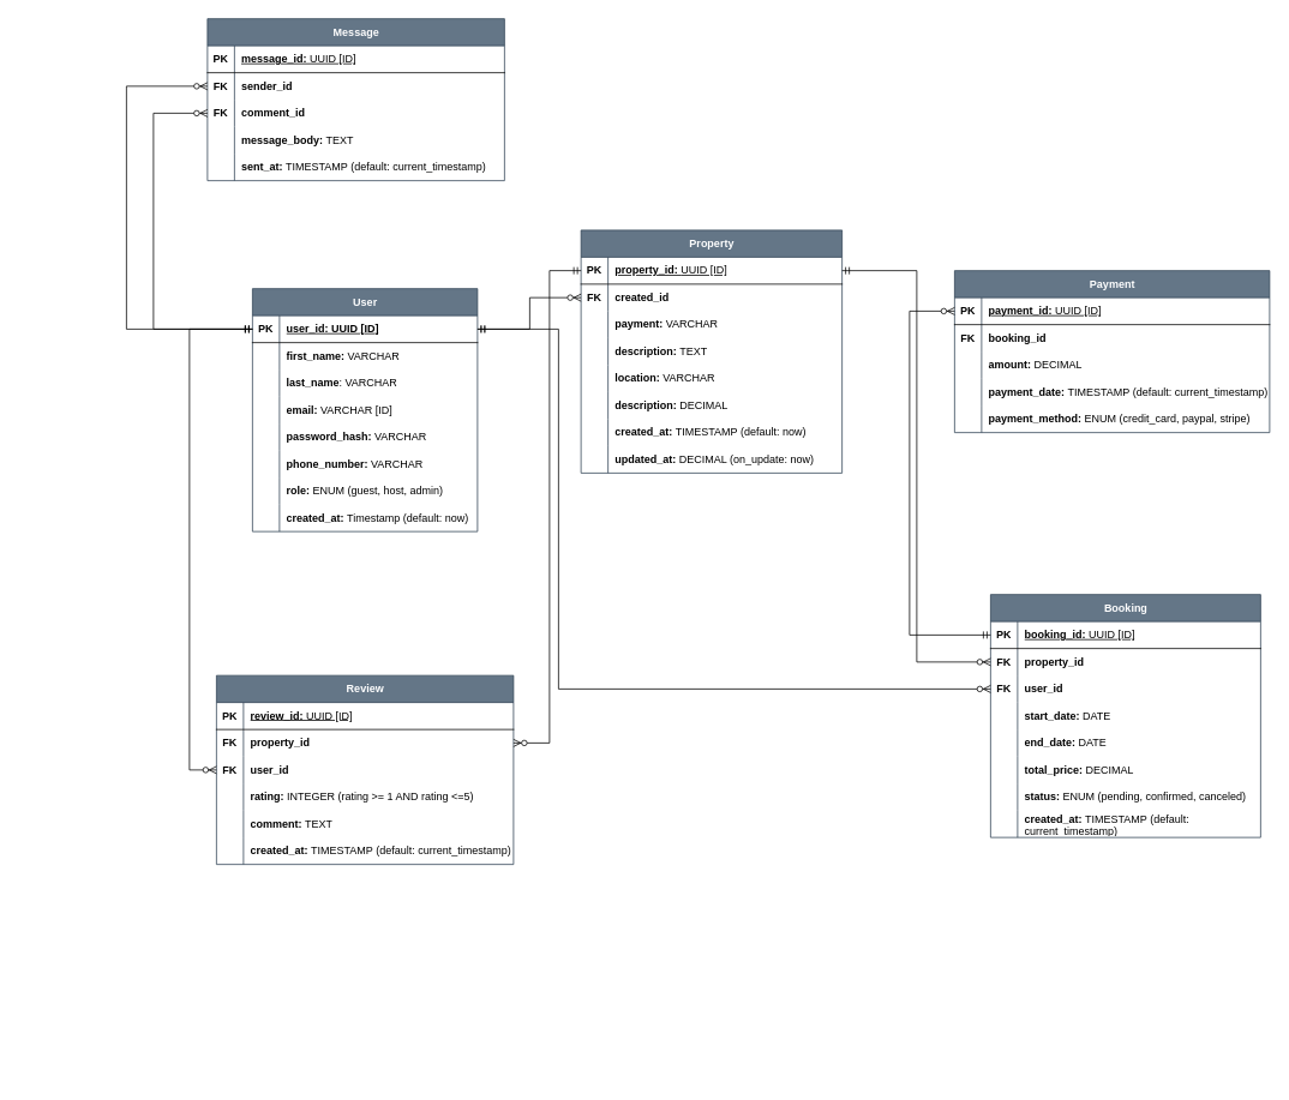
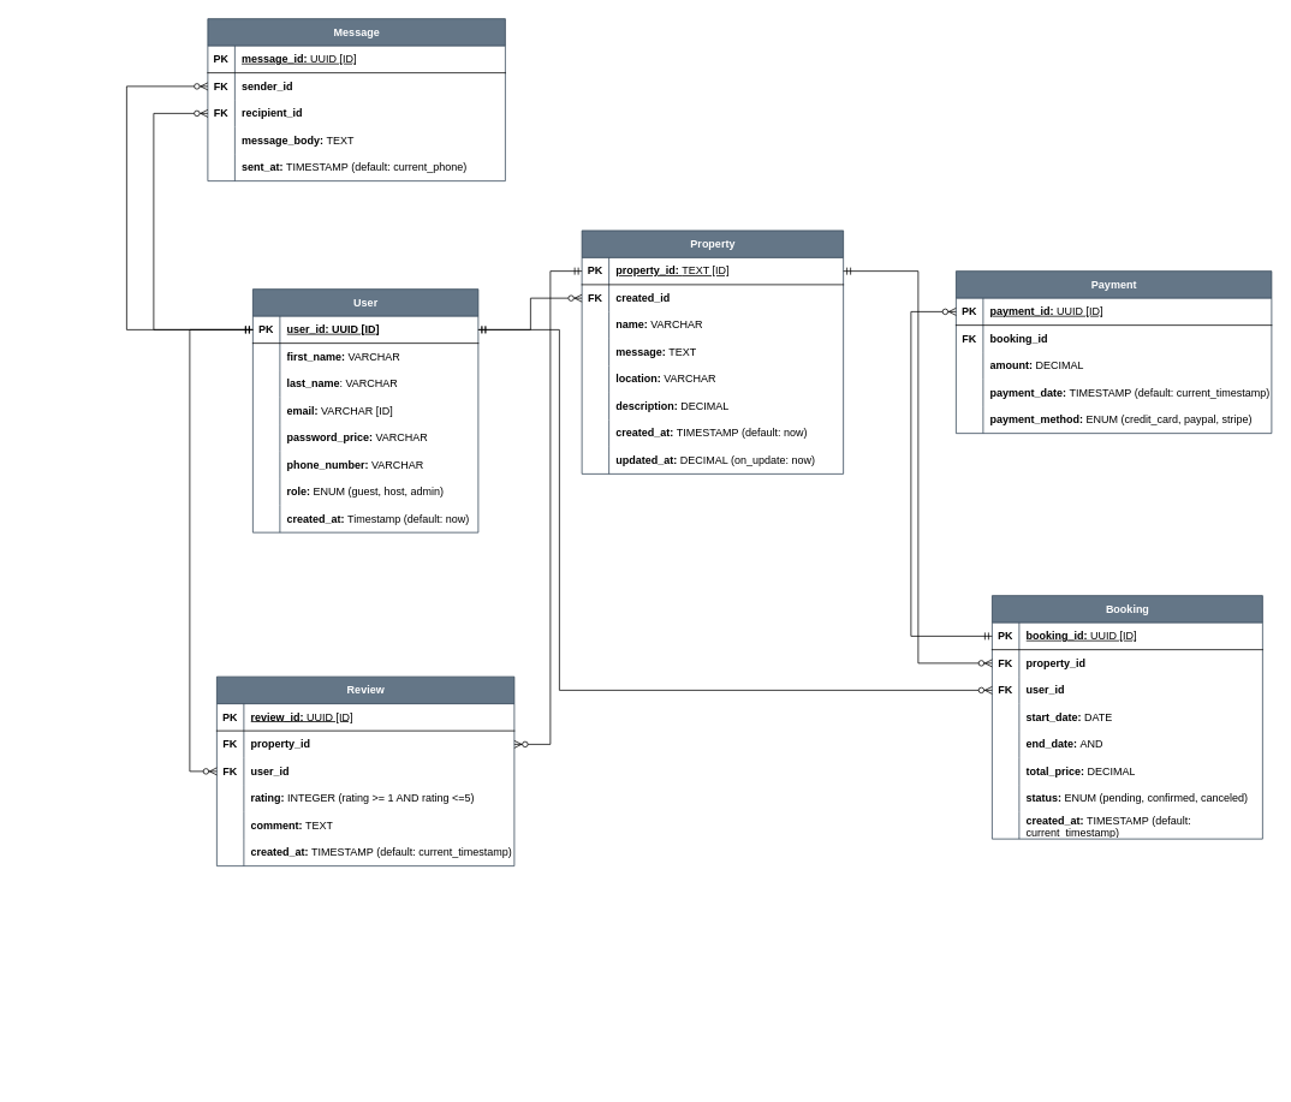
- <mxCell id="127" value="comment_id" style="shape=partialRectangle;connectable=0;fillColor=none;top=0;left=0;bottom=0;right=0;align=left;spacingLeft=6;overflow=hidden;whiteSpace=wrap;html=1;fontStyle=1" vertex="1" parent="125"><mxGeometry x="30" width="300" height="30" as="geometry"><mxRectangle width="300" height="30" as="alternateBounds" /></mxGeometry></mxCell>
+ <mxCell id="127" value="recipient_id" style="shape=partialRectangle;connectable=0;fillColor=none;top=0;left=0;bottom=0;right=0;align=left;spacingLeft=6;overflow=hidden;whiteSpace=wrap;html=1;fontStyle=1" vertex="1" parent="125"><mxGeometry x="30" width="300" height="30" as="geometry"><mxRectangle width="300" height="30" as="alternateBounds" /></mxGeometry></mxCell>
- <mxCell id="133" value="&lt;b&gt;sent_at: &lt;/b&gt;TIMESTAMP (default: current_timestamp)" style="shape=partialRectangle;connectable=0;fillColor=none;top=0;left=0;bottom=0;right=0;align=left;spacingLeft=6;overflow=hidden;whiteSpace=wrap;html=1;" vertex="1" parent="131"><mxGeometry x="30" width="300" height="30" as="geometry"><mxRectangle width="300" height="30" as="alternateBounds" /></mxGeometry></mxCell>
+ <mxCell id="133" value="&lt;b&gt;sent_at: &lt;/b&gt;TIMESTAMP (default: current_phone)" style="shape=partialRectangle;connectable=0;fillColor=none;top=0;left=0;bottom=0;right=0;align=left;spacingLeft=6;overflow=hidden;whiteSpace=wrap;html=1;" vertex="1" parent="131"><mxGeometry x="30" width="300" height="30" as="geometry"><mxRectangle width="300" height="30" as="alternateBounds" /></mxGeometry></mxCell>
- <mxCell id="30" value="property_id: &lt;span style=&quot;font-weight: normal;&quot;&gt;UUID [ID]&lt;/span&gt;" style="shape=partialRectangle;connectable=0;fillColor=none;top=0;left=0;bottom=0;right=0;align=left;spacingLeft=6;fontStyle=5;overflow=hidden;whiteSpace=wrap;html=1;" vertex="1" parent="28"><mxGeometry x="30" width="260" height="30" as="geometry"><mxRectangle width="260" height="30" as="alternateBounds" /></mxGeometry></mxCell>
+ <mxCell id="30" value="property_id: &lt;span style=&quot;font-weight: normal;&quot;&gt;TEXT [ID]&lt;/span&gt;" style="shape=partialRectangle;connectable=0;fillColor=none;top=0;left=0;bottom=0;right=0;align=left;spacingLeft=6;fontStyle=5;overflow=hidden;whiteSpace=wrap;html=1;" vertex="1" parent="28"><mxGeometry x="30" width="260" height="30" as="geometry"><mxRectangle width="260" height="30" as="alternateBounds" /></mxGeometry></mxCell>
- <mxCell id="36" value="&lt;b&gt;payment: &lt;/b&gt;VARCHAR" style="shape=partialRectangle;connectable=0;fillColor=none;top=0;left=0;bottom=0;right=0;align=left;spacingLeft=6;overflow=hidden;whiteSpace=wrap;html=1;" vertex="1" parent="34"><mxGeometry x="30" width="260" height="30" as="geometry"><mxRectangle width="260" height="30" as="alternateBounds" /></mxGeometry></mxCell>
+ <mxCell id="36" value="&lt;b&gt;name: &lt;/b&gt;VARCHAR" style="shape=partialRectangle;connectable=0;fillColor=none;top=0;left=0;bottom=0;right=0;align=left;spacingLeft=6;overflow=hidden;whiteSpace=wrap;html=1;" vertex="1" parent="34"><mxGeometry x="30" width="260" height="30" as="geometry"><mxRectangle width="260" height="30" as="alternateBounds" /></mxGeometry></mxCell>
- <mxCell id="39" value="&lt;b&gt;description: &lt;/b&gt;TEXT" style="shape=partialRectangle;connectable=0;fillColor=none;top=0;left=0;bottom=0;right=0;align=left;spacingLeft=6;overflow=hidden;whiteSpace=wrap;html=1;" vertex="1" parent="37"><mxGeometry x="30" width="260" height="30" as="geometry"><mxRectangle width="260" height="30" as="alternateBounds" /></mxGeometry></mxCell>
+ <mxCell id="39" value="&lt;b&gt;message: &lt;/b&gt;TEXT" style="shape=partialRectangle;connectable=0;fillColor=none;top=0;left=0;bottom=0;right=0;align=left;spacingLeft=6;overflow=hidden;whiteSpace=wrap;html=1;" vertex="1" parent="37"><mxGeometry x="30" width="260" height="30" as="geometry"><mxRectangle width="260" height="30" as="alternateBounds" /></mxGeometry></mxCell>
- <mxCell id="17" value="password_hash: &lt;span style=&quot;font-weight: normal;&quot;&gt;VARCHAR&lt;/span&gt;" style="shape=partialRectangle;connectable=0;fillColor=none;top=0;left=0;bottom=0;right=0;align=left;spacingLeft=6;overflow=hidden;whiteSpace=wrap;html=1;fontStyle=1" vertex="1" parent="15"><mxGeometry x="30" width="220" height="30" as="geometry"><mxRectangle width="220" height="30" as="alternateBounds" /></mxGeometry></mxCell>
+ <mxCell id="17" value="password_price: &lt;span style=&quot;font-weight: normal;&quot;&gt;VARCHAR&lt;/span&gt;" style="shape=partialRectangle;connectable=0;fillColor=none;top=0;left=0;bottom=0;right=0;align=left;spacingLeft=6;overflow=hidden;whiteSpace=wrap;html=1;fontStyle=1" vertex="1" parent="15"><mxGeometry x="30" width="220" height="30" as="geometry"><mxRectangle width="220" height="30" as="alternateBounds" /></mxGeometry></mxCell>
- <mxCell id="67" value="&lt;b&gt;end_date: &lt;/b&gt;DATE" style="shape=partialRectangle;connectable=0;fillColor=none;top=0;left=0;bottom=0;right=0;align=left;spacingLeft=6;overflow=hidden;whiteSpace=wrap;html=1;" vertex="1" parent="65"><mxGeometry x="30" width="270" height="30" as="geometry"><mxRectangle width="270" height="30" as="alternateBounds" /></mxGeometry></mxCell>
+ <mxCell id="67" value="&lt;b&gt;end_date: &lt;/b&gt;AND" style="shape=partialRectangle;connectable=0;fillColor=none;top=0;left=0;bottom=0;right=0;align=left;spacingLeft=6;overflow=hidden;whiteSpace=wrap;html=1;" vertex="1" parent="65"><mxGeometry x="30" width="270" height="30" as="geometry"><mxRectangle width="270" height="30" as="alternateBounds" /></mxGeometry></mxCell>
